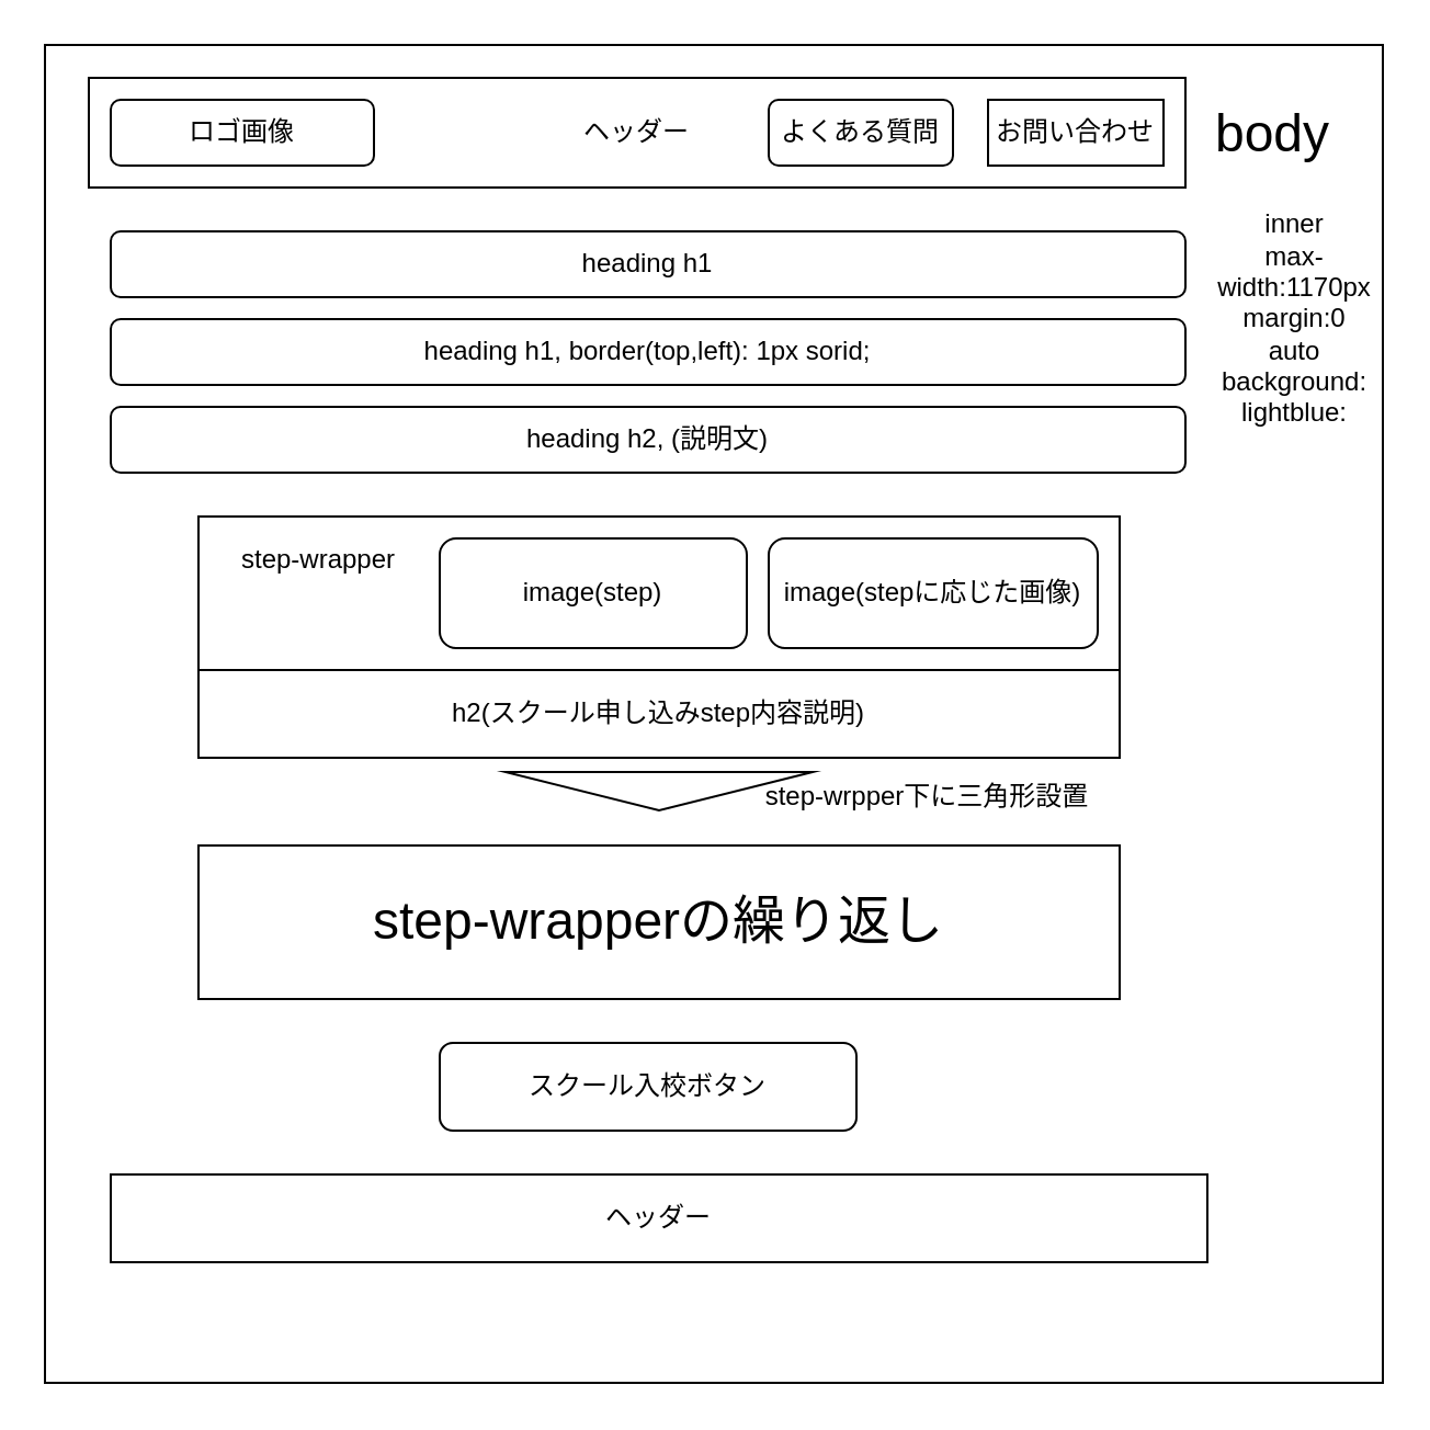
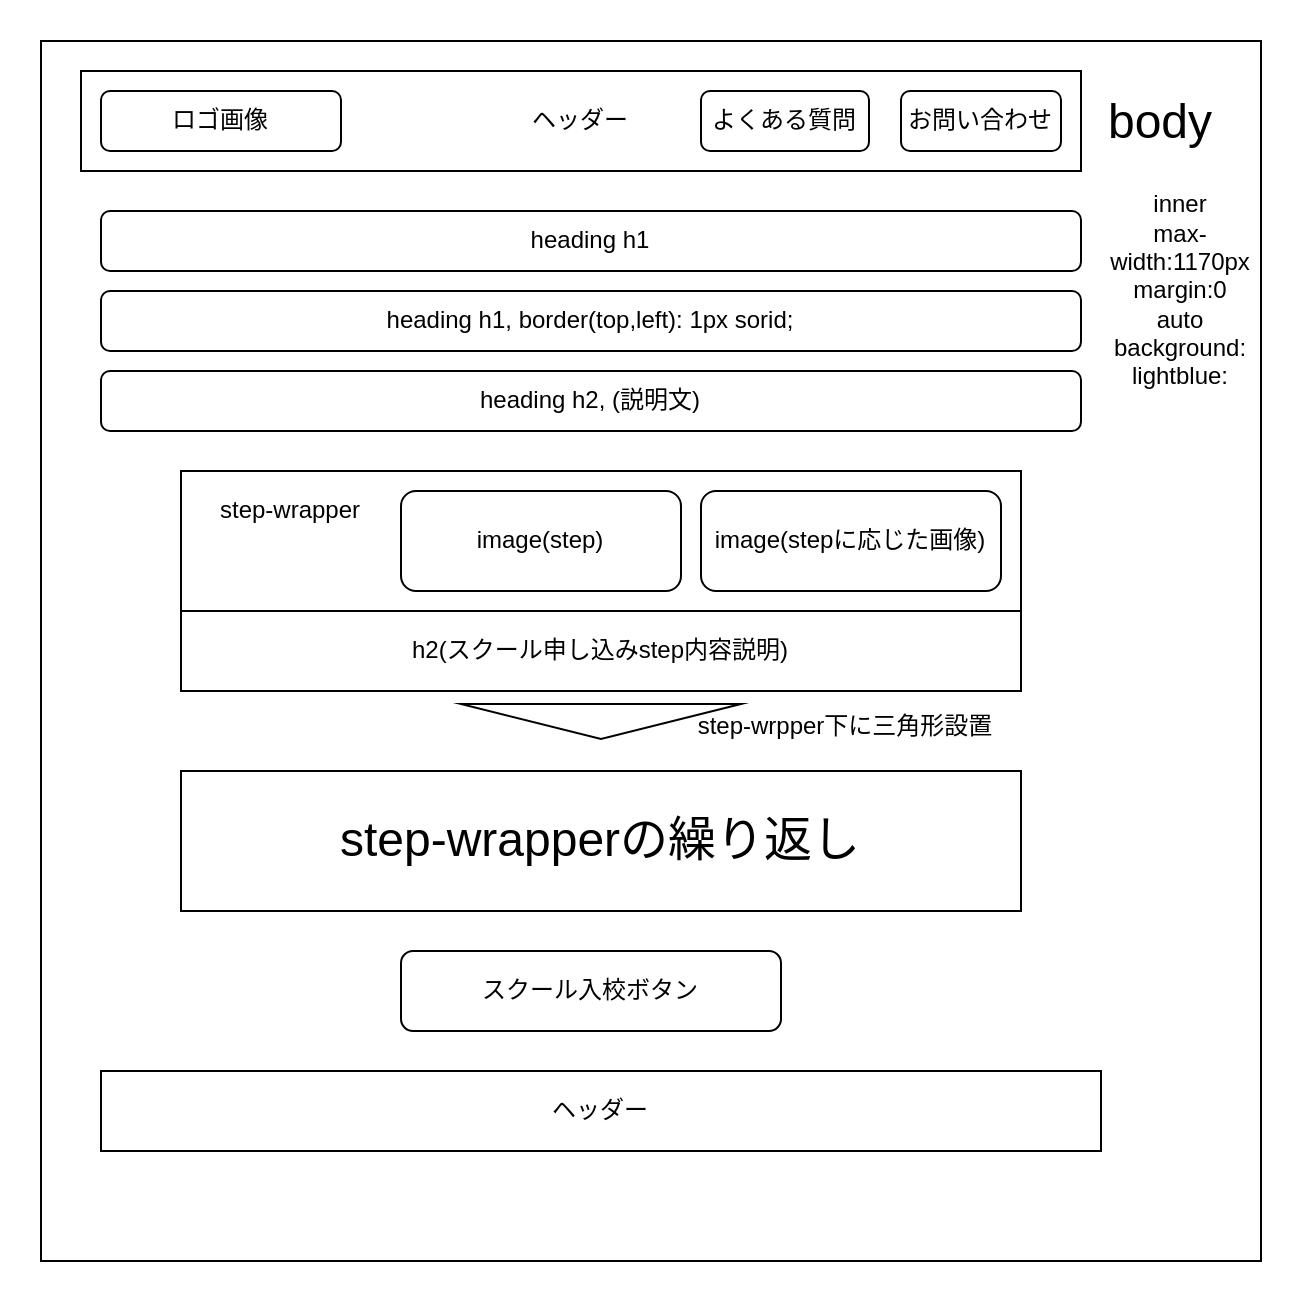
- <mxCell id="7" value="お問い合わせ" style="whiteSpace=wrap;html=1;rounded=0;" vertex="1" parent="1"><mxGeometry x="450" y="45" width="80" height="30" as="geometry" /></mxCell>
+ <mxCell id="7" value="お問い合わせ" style="rounded=1;whiteSpace=wrap;html=1;" vertex="1" parent="1"><mxGeometry x="450" y="45" width="80" height="30" as="geometry" /></mxCell>
